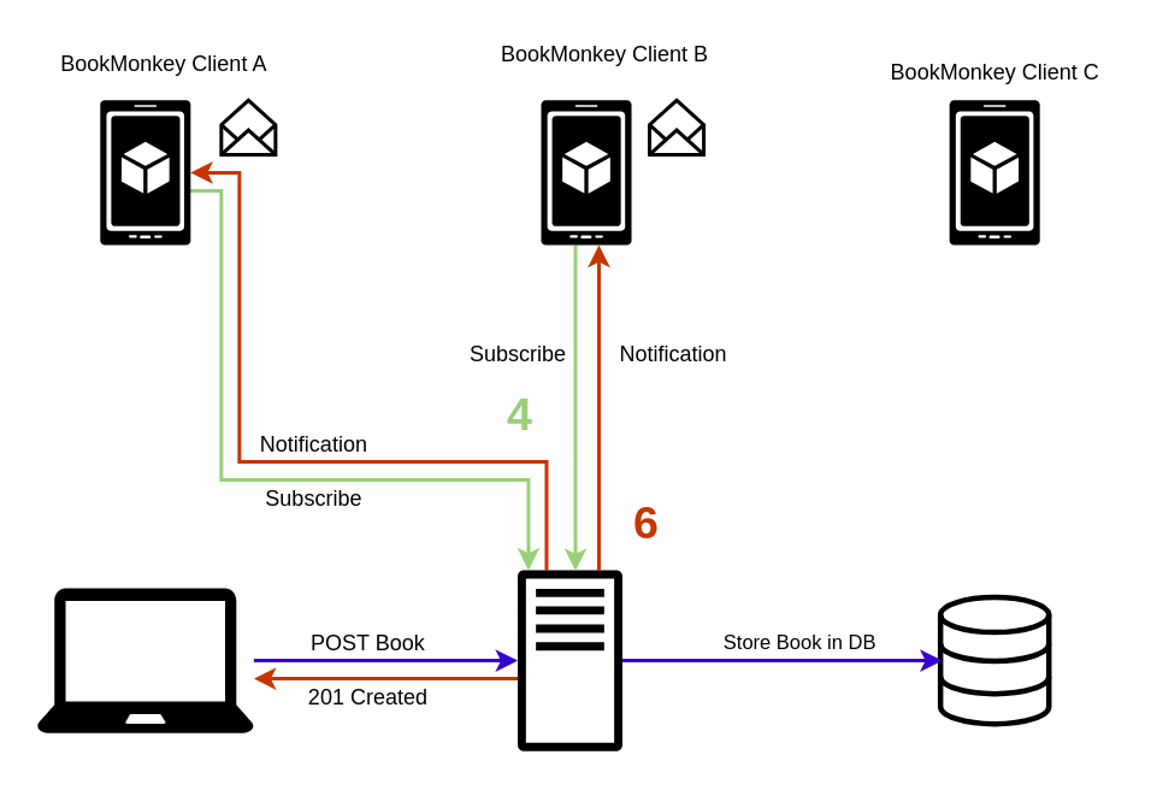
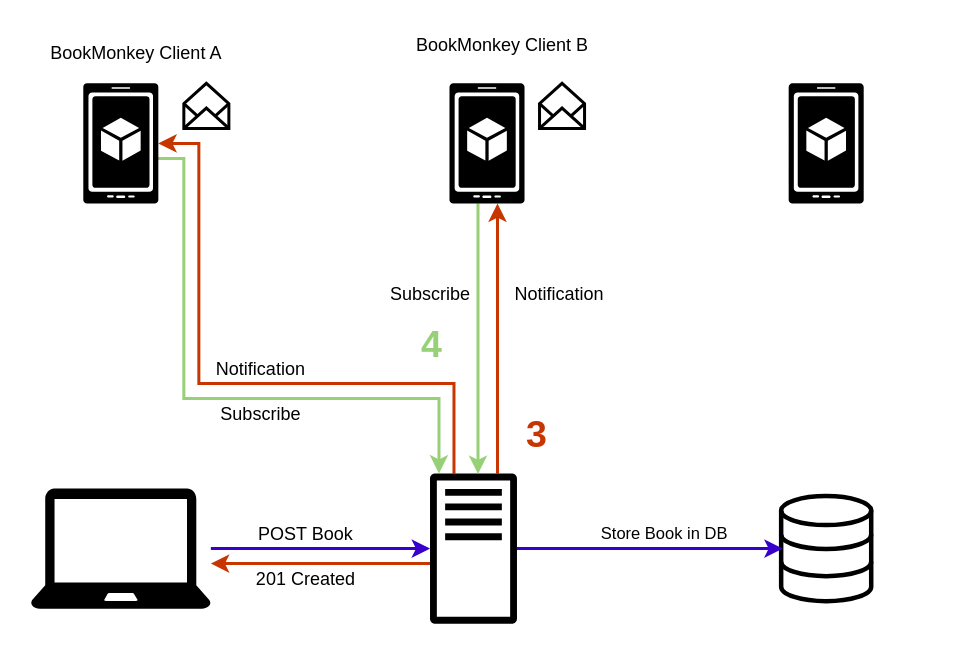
- <mxCell id="22" value="BookMonkey Client C" style="text;html=1;resizable=0;points=[];autosize=1;align=center;verticalAlign=top;spacingTop=-4;" vertex="1" parent="1"><mxGeometry x="485" y="30" width="130" height="20" as="geometry" /></mxCell>
- <mxCell id="27" value="&lt;font&gt;6&lt;/font&gt;" style="text;html=1;resizable=0;points=[];autosize=1;align=center;verticalAlign=middle;spacingTop=-4;fontSize=25;fontStyle=1;fontColor=#C73500;" vertex="1" parent="1"><mxGeometry x="342" y="275" width="30" height="30" as="geometry" /></mxCell>
+ <mxCell id="27" value="&lt;font&gt;3&lt;/font&gt;" style="text;html=1;resizable=0;points=[];autosize=1;align=center;verticalAlign=middle;spacingTop=-4;fontSize=25;fontStyle=1;fontColor=#C73500;" vertex="1" parent="1"><mxGeometry x="342" y="275" width="30" height="30" as="geometry" /></mxCell>
